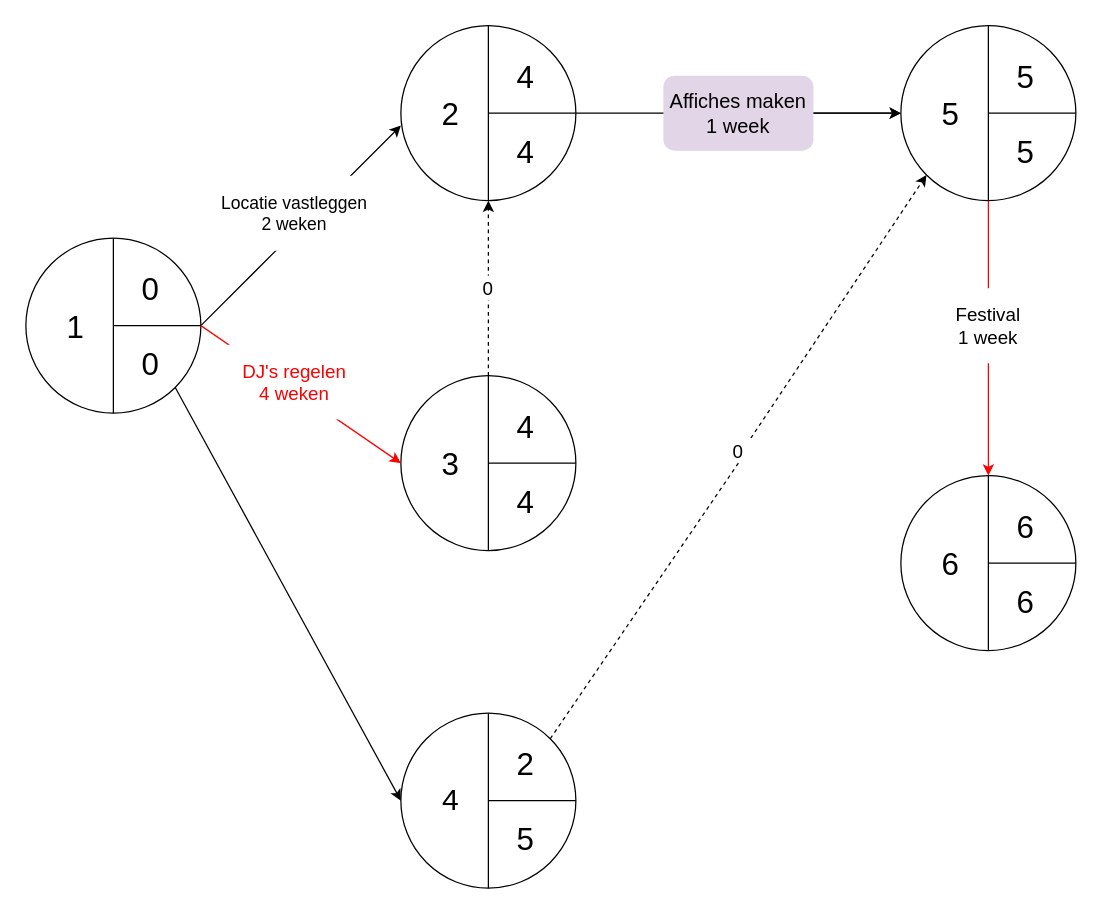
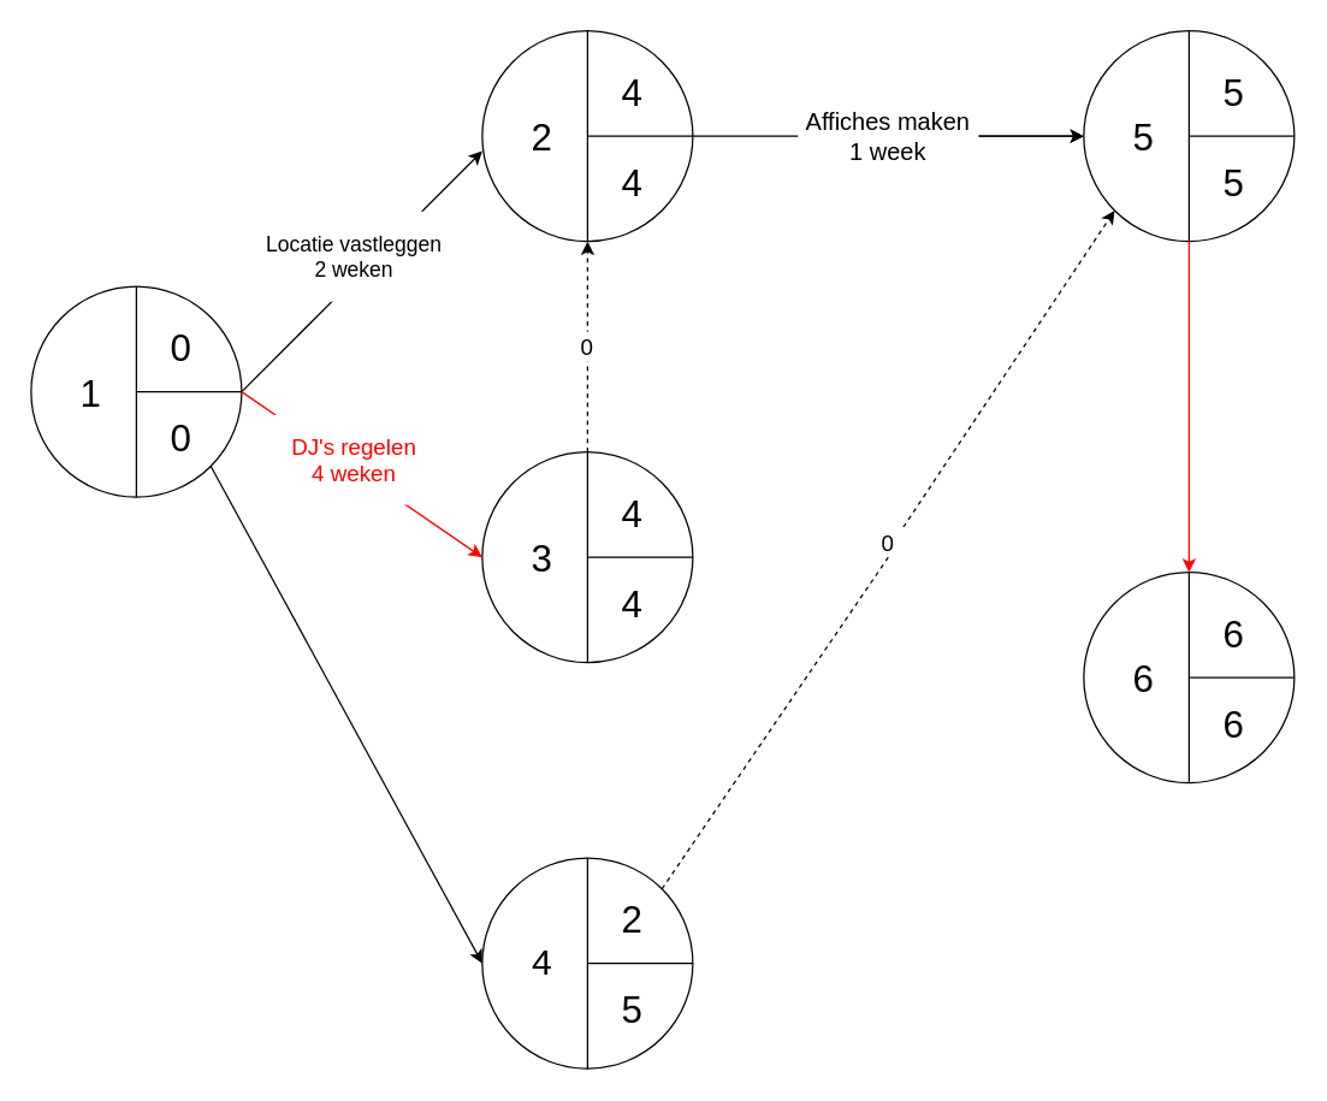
- <mxCell id="24" value="&lt;div style=&quot;font-size: 16px&quot;&gt;&lt;font style=&quot;font-size: 16px&quot;&gt;Affiches maken&lt;/font&gt;&lt;/div&gt;&lt;div style=&quot;font-size: 16px&quot;&gt;&lt;font style=&quot;font-size: 16px&quot;&gt;1 week&lt;/font&gt;&lt;br&gt;&lt;/div&gt;" style="rounded=1;whiteSpace=wrap;html=1;strokeColor=none;fillColor=#e1d5e7;" vertex="1" parent="1"><mxGeometry x="530" y="60" width="120" height="60" as="geometry" /></mxCell>
+ <mxCell id="24" value="&lt;div style=&quot;font-size: 16px&quot;&gt;&lt;font style=&quot;font-size: 16px&quot;&gt;Affiches maken&lt;/font&gt;&lt;/div&gt;&lt;div style=&quot;font-size: 16px&quot;&gt;&lt;font style=&quot;font-size: 16px&quot;&gt;1 week&lt;/font&gt;&lt;br&gt;&lt;/div&gt;" style="rounded=1;whiteSpace=wrap;html=1;strokeColor=none;" vertex="1" parent="1"><mxGeometry x="530" y="60" width="120" height="60" as="geometry" /></mxCell>
- <mxCell id="49" value="&lt;div style=&quot;font-size: 15px&quot;&gt;&lt;font style=&quot;font-size: 15px&quot;&gt;Festival&lt;/font&gt;&lt;/div&gt;&lt;div style=&quot;font-size: 15px&quot;&gt;&lt;font style=&quot;font-size: 15px&quot;&gt;1 week&lt;/font&gt;&lt;/div&gt;" style="rounded=1;whiteSpace=wrap;html=1;fillColor=#ffffff;fontColor=#000000;strokeColor=none;" vertex="1" parent="1"><mxGeometry x="730" y="230" width="120" height="60" as="geometry" /></mxCell>
